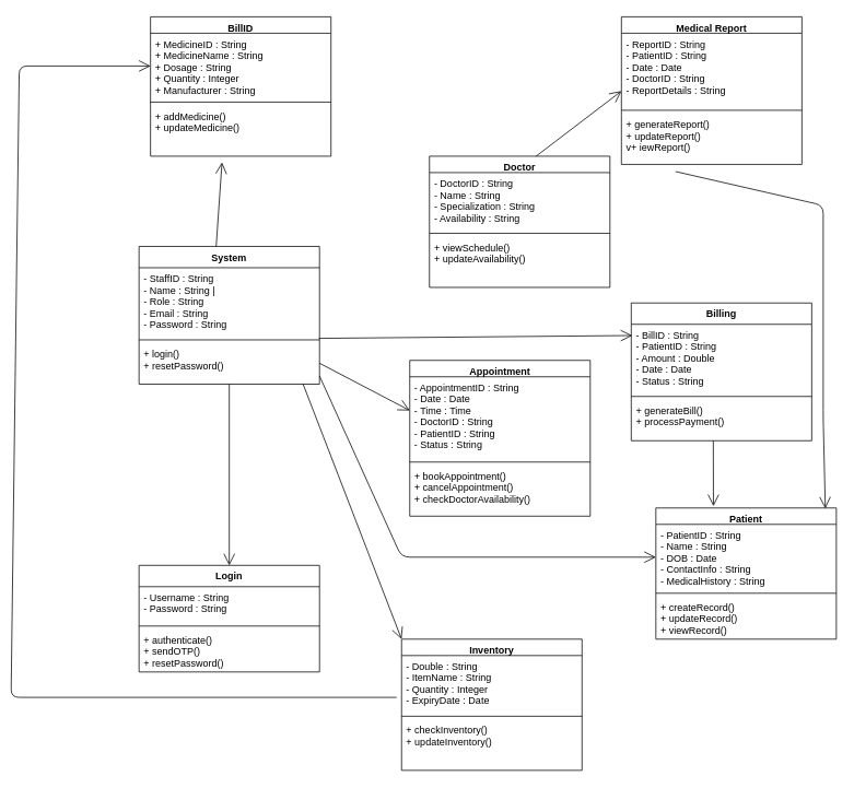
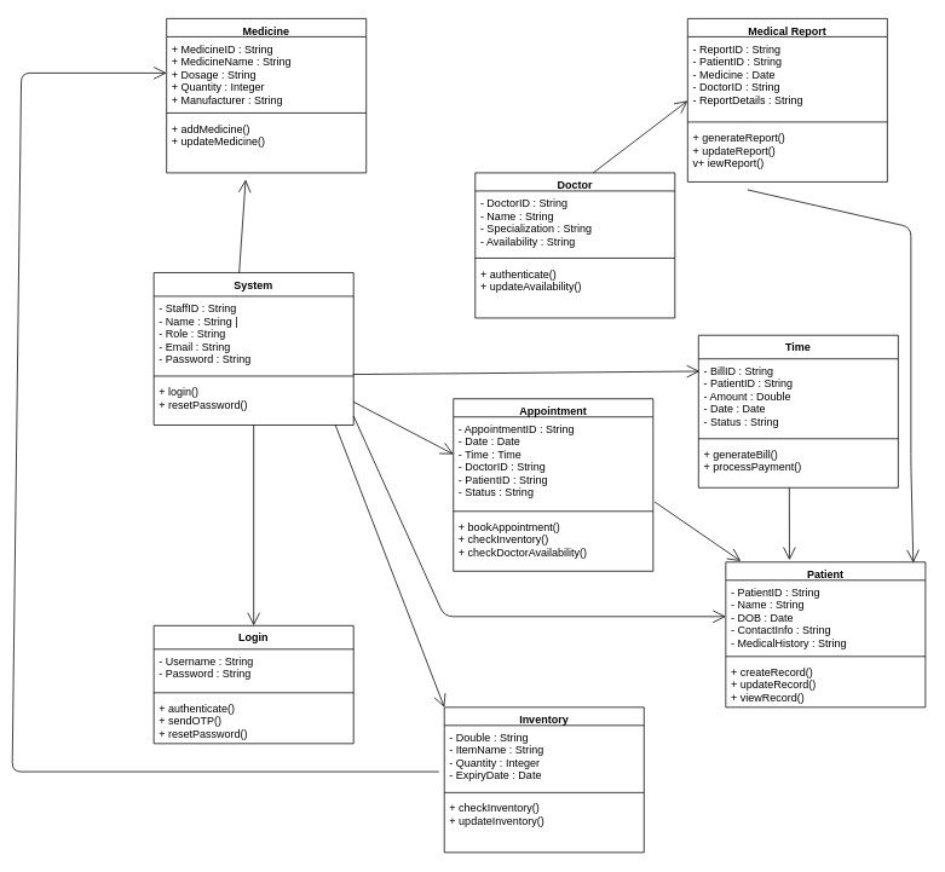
- <mxCell id="31" value="BillID" style="swimlane;fontStyle=1;align=center;verticalAlign=top;childLayout=stackLayout;horizontal=1;startSize=20;horizontalStack=0;resizeParent=1;resizeParentMax=0;resizeLast=0;collapsible=1;marginBottom=0;" vertex="1" parent="1"><mxGeometry x="34" y="20" width="220" height="170" as="geometry" /></mxCell>
+ <mxCell id="31" value="Medicine" style="swimlane;fontStyle=1;align=center;verticalAlign=top;childLayout=stackLayout;horizontal=1;startSize=20;horizontalStack=0;resizeParent=1;resizeParentMax=0;resizeLast=0;collapsible=1;marginBottom=0;" vertex="1" parent="1"><mxGeometry x="34" y="20" width="220" height="170" as="geometry" /></mxCell>
- <mxCell id="44" value="- ReportID : String&#10;- PatientID : String&#10;- Date : Date&#10;- DoctorID : String&#10;- ReportDetails : String" style="text;strokeColor=none;fillColor=none;align=left;verticalAlign=top;spacingLeft=4;spacingRight=4;overflow=hidden;rotatable=0;points=[[0,0.5],[1,0.5]];portConstraint=eastwest;" vertex="1" parent="43"><mxGeometry y="20" width="220" height="90" as="geometry" /></mxCell>
+ <mxCell id="44" value="- ReportID : String&#10;- PatientID : String&#10;- Medicine : Date&#10;- DoctorID : String&#10;- ReportDetails : String" style="text;strokeColor=none;fillColor=none;align=left;verticalAlign=top;spacingLeft=4;spacingRight=4;overflow=hidden;rotatable=0;points=[[0,0.5],[1,0.5]];portConstraint=eastwest;" vertex="1" parent="43"><mxGeometry y="20" width="220" height="90" as="geometry" /></mxCell>
- <mxCell id="25" value="+ viewSchedule()&#10;+ updateAvailability()" style="text;strokeColor=none;fillColor=none;align=left;verticalAlign=top;spacingLeft=4;spacingRight=4;overflow=hidden;rotatable=0;points=[[0,0.5],[1,0.5]];portConstraint=eastwest;" vertex="1" parent="22"><mxGeometry y="98" width="220" height="62" as="geometry" /></mxCell>
+ <mxCell id="25" value="+ authenticate()&#10;+ updateAvailability()" style="text;strokeColor=none;fillColor=none;align=left;verticalAlign=top;spacingLeft=4;spacingRight=4;overflow=hidden;rotatable=0;points=[[0,0.5],[1,0.5]];portConstraint=eastwest;" vertex="1" parent="22"><mxGeometry y="98" width="220" height="62" as="geometry" /></mxCell>
- <mxCell id="18" value="Billing" style="swimlane;fontStyle=1;align=center;verticalAlign=top;childLayout=stackLayout;horizontal=1;startSize=26;horizontalStack=0;resizeParent=1;resizeParentMax=0;resizeLast=0;collapsible=1;marginBottom=0;" vertex="1" parent="1"><mxGeometry x="620" y="369" width="220" height="168" as="geometry" /></mxCell>
+ <mxCell id="18" value="Time" style="swimlane;fontStyle=1;align=center;verticalAlign=top;childLayout=stackLayout;horizontal=1;startSize=26;horizontalStack=0;resizeParent=1;resizeParentMax=0;resizeLast=0;collapsible=1;marginBottom=0;" vertex="1" parent="1"><mxGeometry x="620" y="369" width="220" height="168" as="geometry" /></mxCell>
- <mxCell id="17" value="+ bookAppointment()&#10;+ cancelAppointment()&#10;+ checkDoctorAvailability()" style="text;strokeColor=none;fillColor=none;align=left;verticalAlign=top;spacingLeft=4;spacingRight=4;overflow=hidden;rotatable=0;points=[[0,0.5],[1,0.5]];portConstraint=eastwest;" vertex="1" parent="14"><mxGeometry y="128" width="220" height="62" as="geometry" /></mxCell>
+ <mxCell id="17" value="+ bookAppointment()&#10;+ checkInventory()&#10;+ checkDoctorAvailability()" style="text;strokeColor=none;fillColor=none;align=left;verticalAlign=top;spacingLeft=4;spacingRight=4;overflow=hidden;rotatable=0;points=[[0,0.5],[1,0.5]];portConstraint=eastwest;" vertex="1" parent="14"><mxGeometry y="128" width="220" height="62" as="geometry" /></mxCell>
+ <mxCell id="41" value="" style="endArrow=open;endFill=1;endSize=12;html=1;exitX=1.008;exitY=0.937;exitDx=0;exitDy=0;exitPerimeter=0;entryX=0.075;entryY=-0.007;entryDx=0;entryDy=0;entryPerimeter=0;" edge="1" parent="1" source="15" target="10"><mxGeometry width="160" relative="1" as="geometry"><mxPoint x="630" y="549.244" as="sourcePoint" /><mxPoint x="630.18" y="629" as="targetPoint" /></mxGeometry></mxCell>
